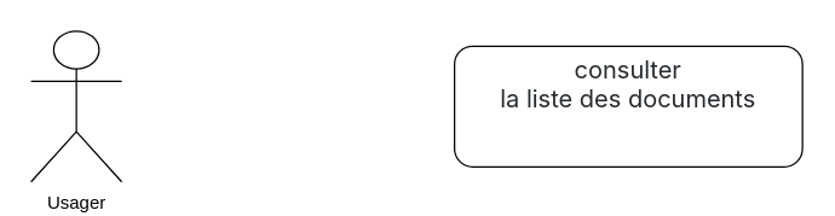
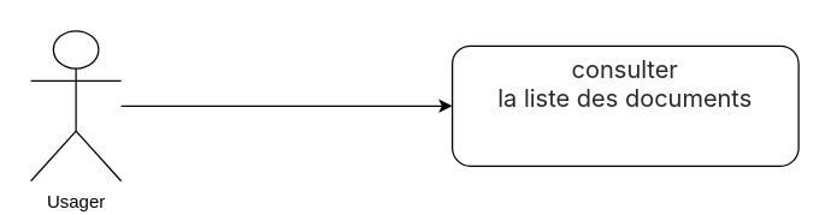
+ <mxCell id="2" value="" style="edgeStyle=orthogonalEdgeStyle;rounded=0;orthogonalLoop=1;jettySize=auto;html=1;" edge="1" parent="1" source="3" target="4"><mxGeometry relative="1" as="geometry" /></mxCell>
